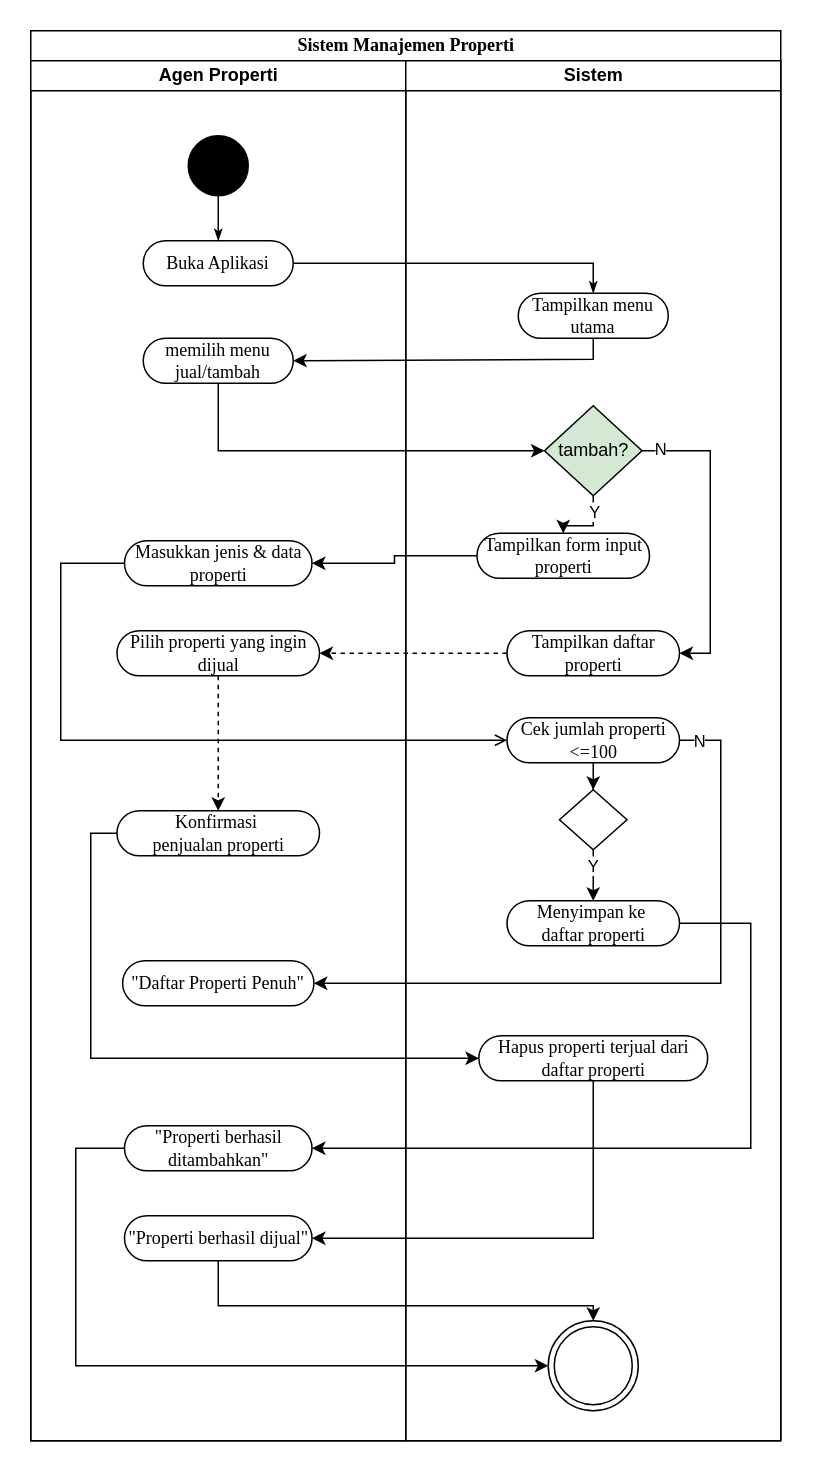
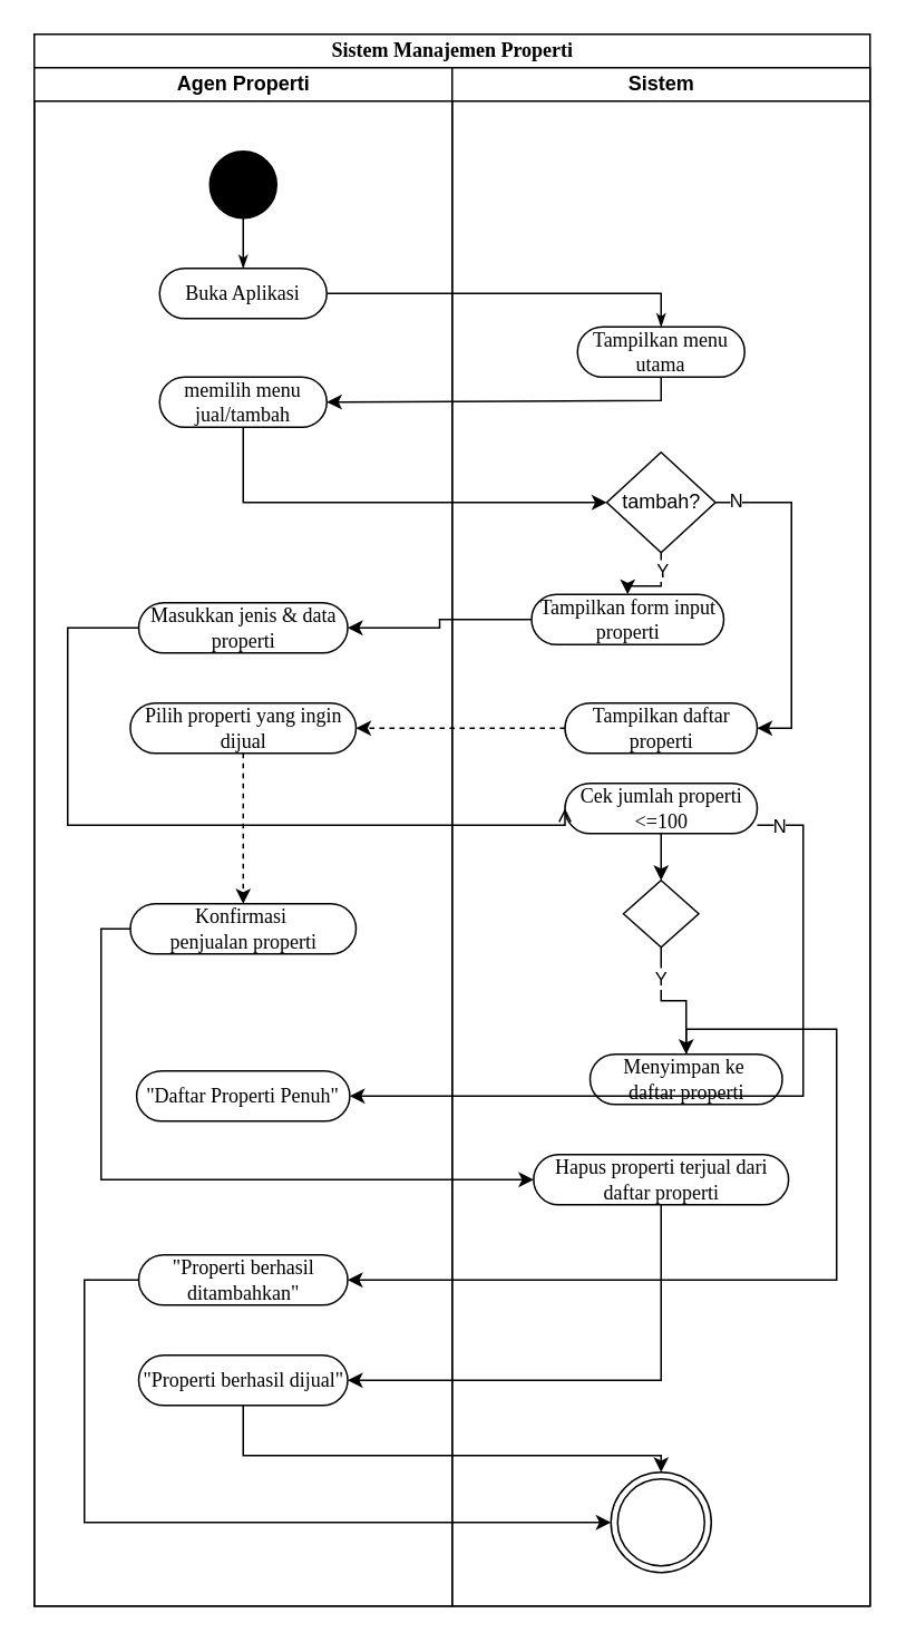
- <mxCell id="21" value="tambah?" style="rhombus;whiteSpace=wrap;html=1;fillColor=#d5e8d4;" vertex="1" parent="15"><mxGeometry x="92.5" y="230" width="65" height="60" as="geometry" /></mxCell>
+ <mxCell id="21" value="tambah?" style="rhombus;whiteSpace=wrap;html=1;" vertex="1" parent="15"><mxGeometry x="92.5" y="230" width="65" height="60" as="geometry" /></mxCell>
- <mxCell id="25" value="Cek jumlah properti &amp;lt;=100" style="rounded=1;whiteSpace=wrap;html=1;shadow=0;comic=0;labelBackgroundColor=none;strokeWidth=1;fontFamily=Verdana;fontSize=12;align=center;arcSize=50;" vertex="1" parent="15"><mxGeometry x="67.5" y="438" width="115" height="30" as="geometry" /></mxCell>
+ <mxCell id="25" value="Cek jumlah properti &amp;lt;=100" style="rounded=1;whiteSpace=wrap;html=1;shadow=0;comic=0;labelBackgroundColor=none;strokeWidth=1;fontFamily=Verdana;fontSize=12;align=center;arcSize=50;" vertex="1" parent="15"><mxGeometry x="67.5" y="428" width="115" height="30" as="geometry" /></mxCell>
- <mxCell id="29" value="Menyimpan ke&amp;nbsp;&lt;div&gt;daftar properti&lt;/div&gt;" style="rounded=1;whiteSpace=wrap;html=1;shadow=0;comic=0;labelBackgroundColor=none;strokeWidth=1;fontFamily=Verdana;fontSize=12;align=center;arcSize=50;" vertex="1" parent="15"><mxGeometry x="67.5" y="560" width="115" height="30" as="geometry" /></mxCell>
+ <mxCell id="29" value="Menyimpan ke&amp;nbsp;&lt;div&gt;daftar properti&lt;/div&gt;" style="rounded=1;whiteSpace=wrap;html=1;shadow=0;comic=0;labelBackgroundColor=none;strokeWidth=1;fontFamily=Verdana;fontSize=12;align=center;arcSize=50;" vertex="1" parent="15"><mxGeometry x="82.5" y="590" width="115" height="30" as="geometry" /></mxCell>
